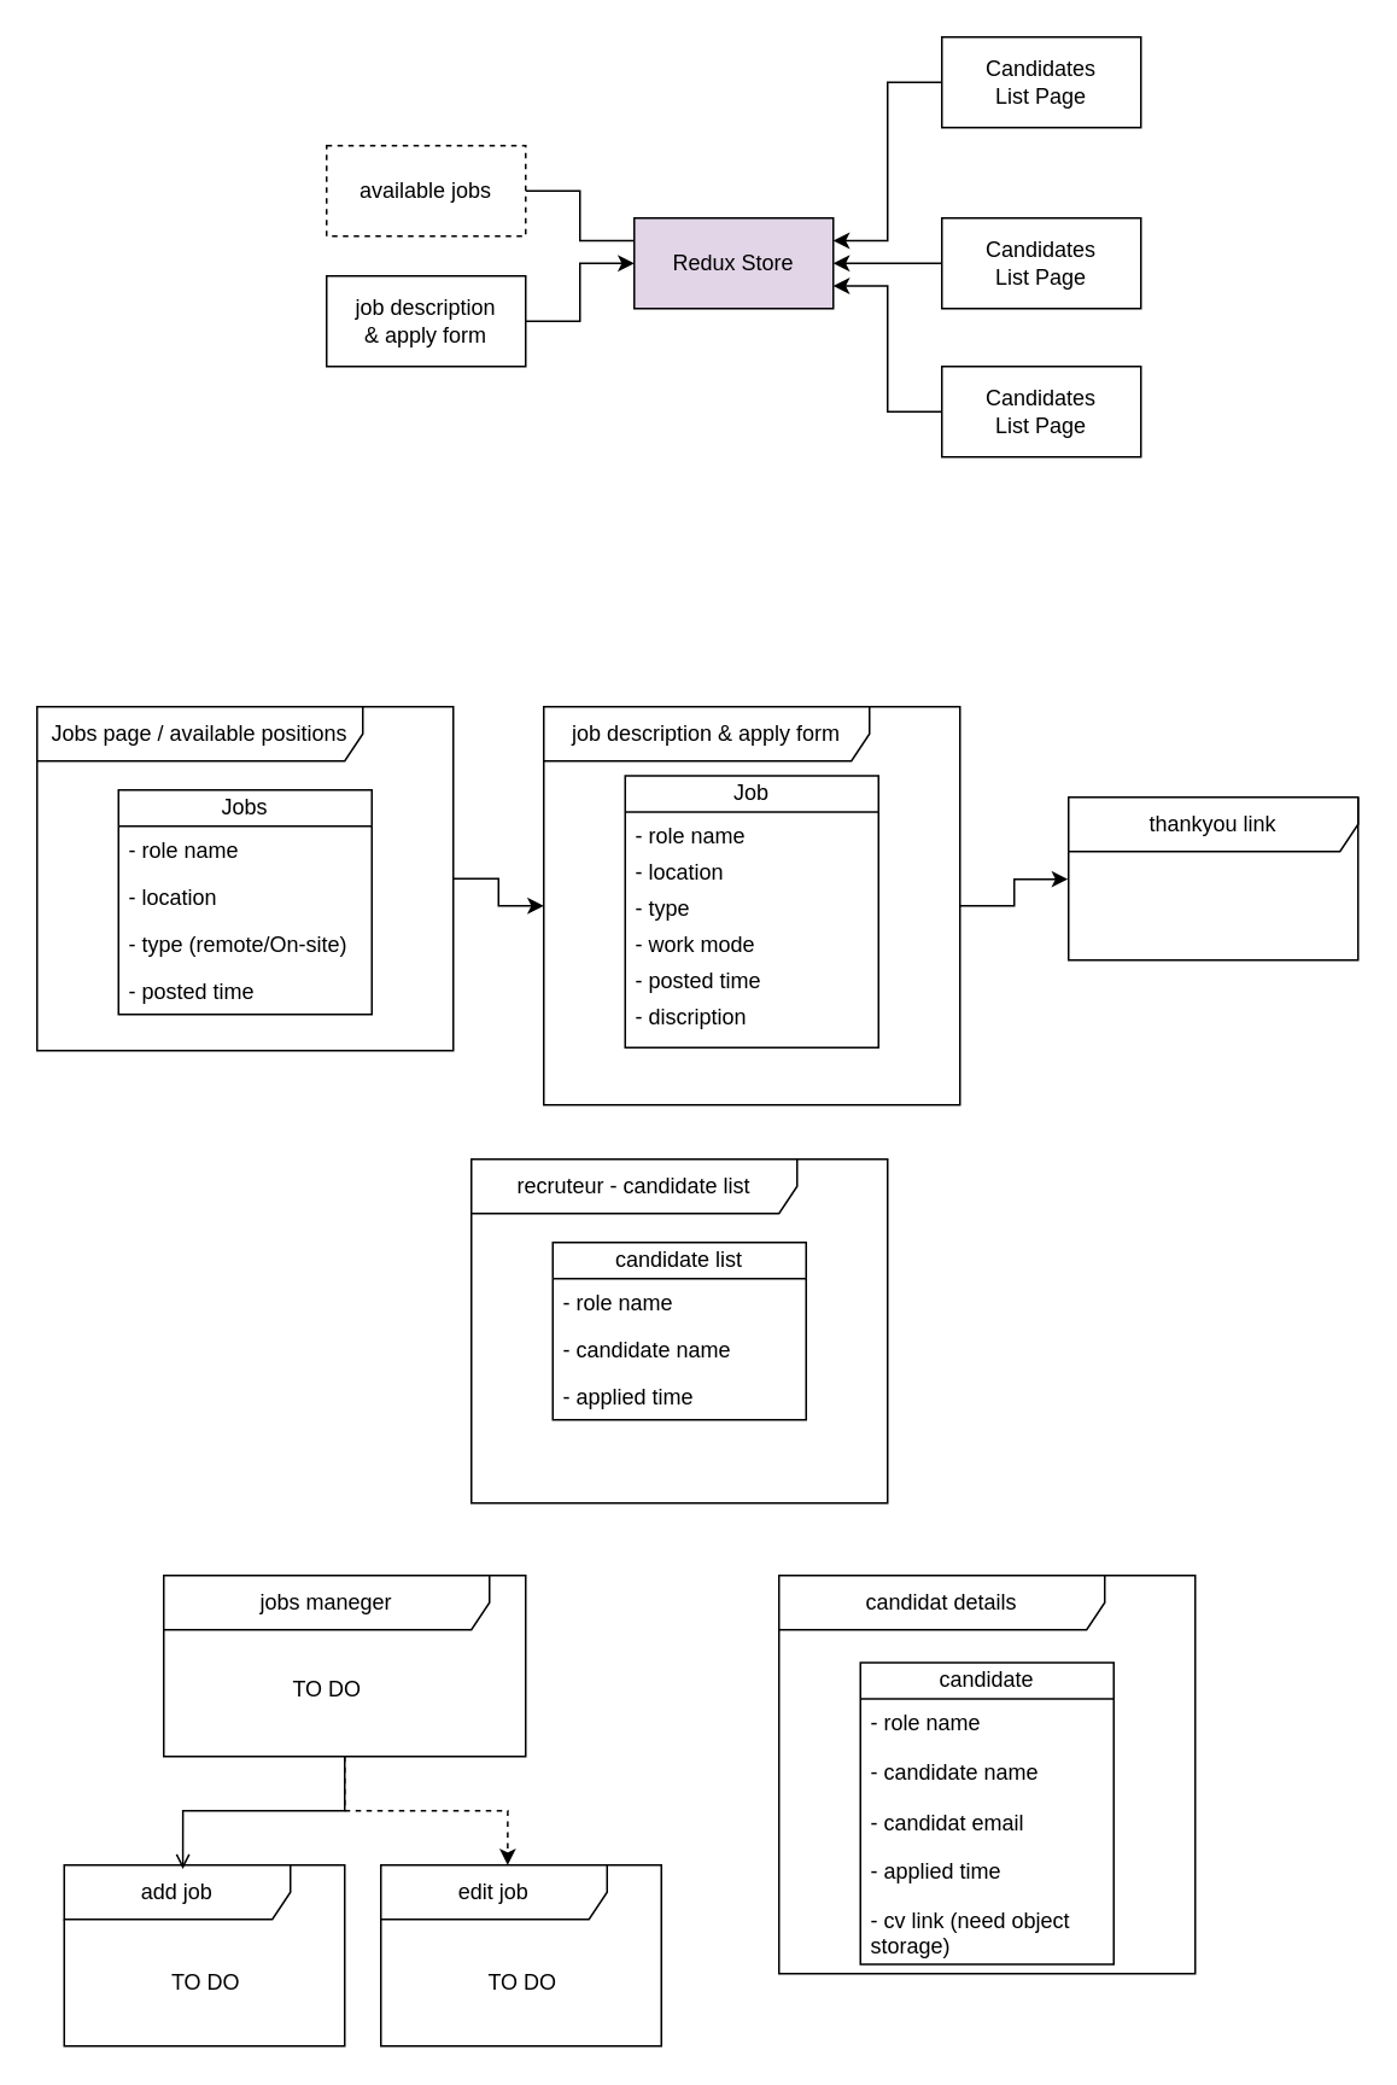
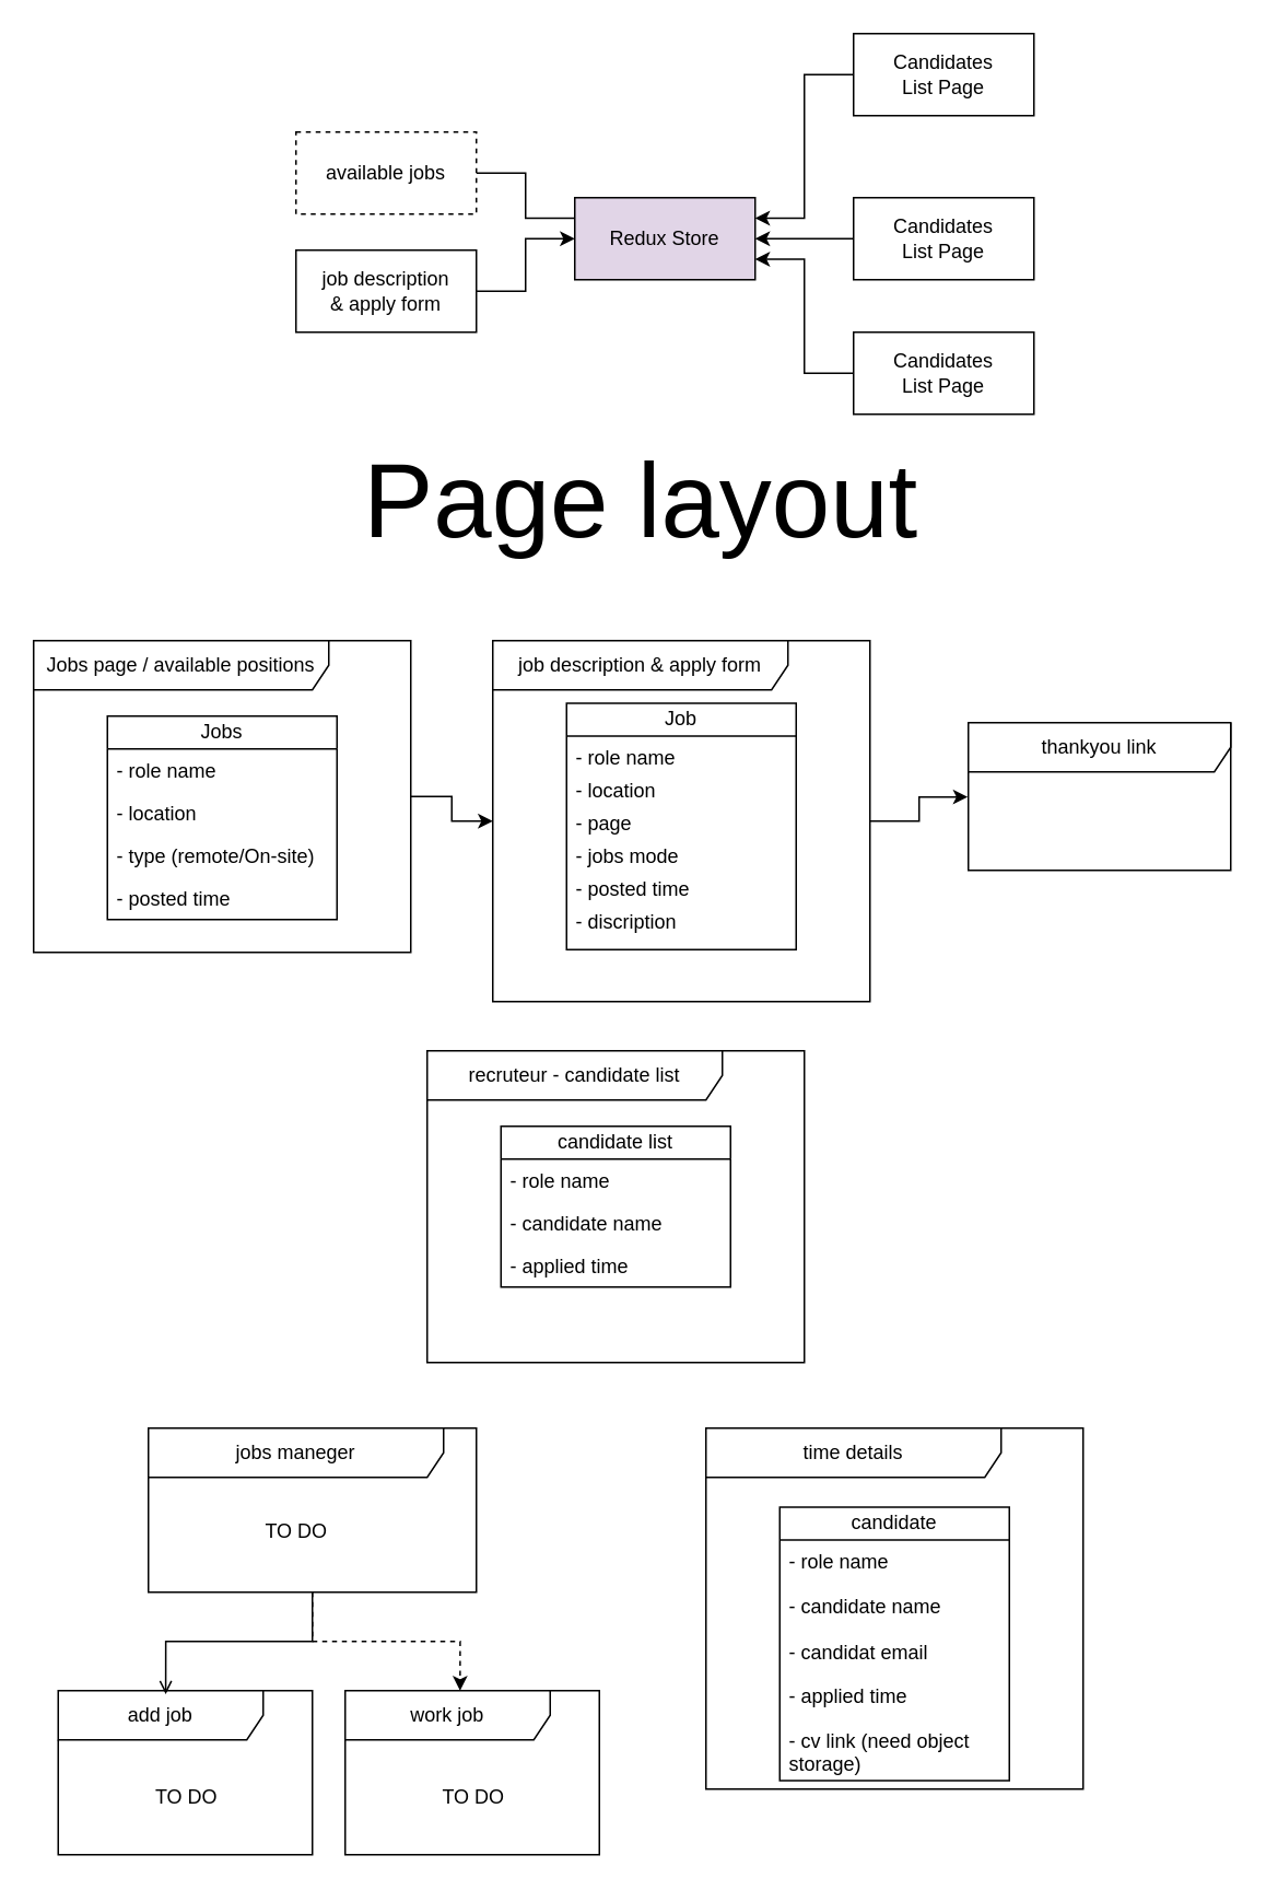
+ <mxCell id="56" value="Page layout" style="text;html=1;align=center;verticalAlign=middle;resizable=0;points=[];autosize=1;strokeColor=none;fillColor=none;fontSize=64;" vertex="1" parent="1"><mxGeometry x="210" y="260" width="360" height="90" as="geometry" /></mxCell>
- <mxCell id="21" value="- type" style="text;strokeColor=none;fillColor=none;align=left;verticalAlign=top;spacingLeft=4;spacingRight=4;overflow=hidden;rotatable=0;points=[[0,0.5],[1,0.5]];portConstraint=eastwest;whiteSpace=wrap;html=1;" vertex="1" parent="18"><mxGeometry y="60" width="140" height="20" as="geometry" /></mxCell>
+ <mxCell id="21" value="- page" style="text;strokeColor=none;fillColor=none;align=left;verticalAlign=top;spacingLeft=4;spacingRight=4;overflow=hidden;rotatable=0;points=[[0,0.5],[1,0.5]];portConstraint=eastwest;whiteSpace=wrap;html=1;" vertex="1" parent="18"><mxGeometry y="60" width="140" height="20" as="geometry" /></mxCell>
- <mxCell id="22" value="-&amp;nbsp;work mode" style="text;strokeColor=none;fillColor=none;align=left;verticalAlign=top;spacingLeft=4;spacingRight=4;overflow=hidden;rotatable=0;points=[[0,0.5],[1,0.5]];portConstraint=eastwest;whiteSpace=wrap;html=1;" vertex="1" parent="18"><mxGeometry y="80" width="140" height="20" as="geometry" /></mxCell>
+ <mxCell id="22" value="-&amp;nbsp;jobs mode" style="text;strokeColor=none;fillColor=none;align=left;verticalAlign=top;spacingLeft=4;spacingRight=4;overflow=hidden;rotatable=0;points=[[0,0.5],[1,0.5]];portConstraint=eastwest;whiteSpace=wrap;html=1;" vertex="1" parent="18"><mxGeometry y="80" width="140" height="20" as="geometry" /></mxCell>
- <mxCell id="32" value="candidat details" style="shape=umlFrame;whiteSpace=wrap;html=1;pointerEvents=0;width=180;height=30;" vertex="1" parent="31"><mxGeometry width="230" height="220" as="geometry" /></mxCell>
+ <mxCell id="32" value="time details" style="shape=umlFrame;whiteSpace=wrap;html=1;pointerEvents=0;width=180;height=30;" vertex="1" parent="31"><mxGeometry width="230" height="220" as="geometry" /></mxCell>
- <mxCell id="50" value="edit job" style="shape=umlFrame;whiteSpace=wrap;html=1;pointerEvents=0;width=125;height=30;" vertex="1" parent="1"><mxGeometry x="210" y="1030" width="155" height="100" as="geometry" /></mxCell>
+ <mxCell id="50" value="work job" style="shape=umlFrame;whiteSpace=wrap;html=1;pointerEvents=0;width=125;height=30;" vertex="1" parent="1"><mxGeometry x="210" y="1030" width="155" height="100" as="geometry" /></mxCell>
